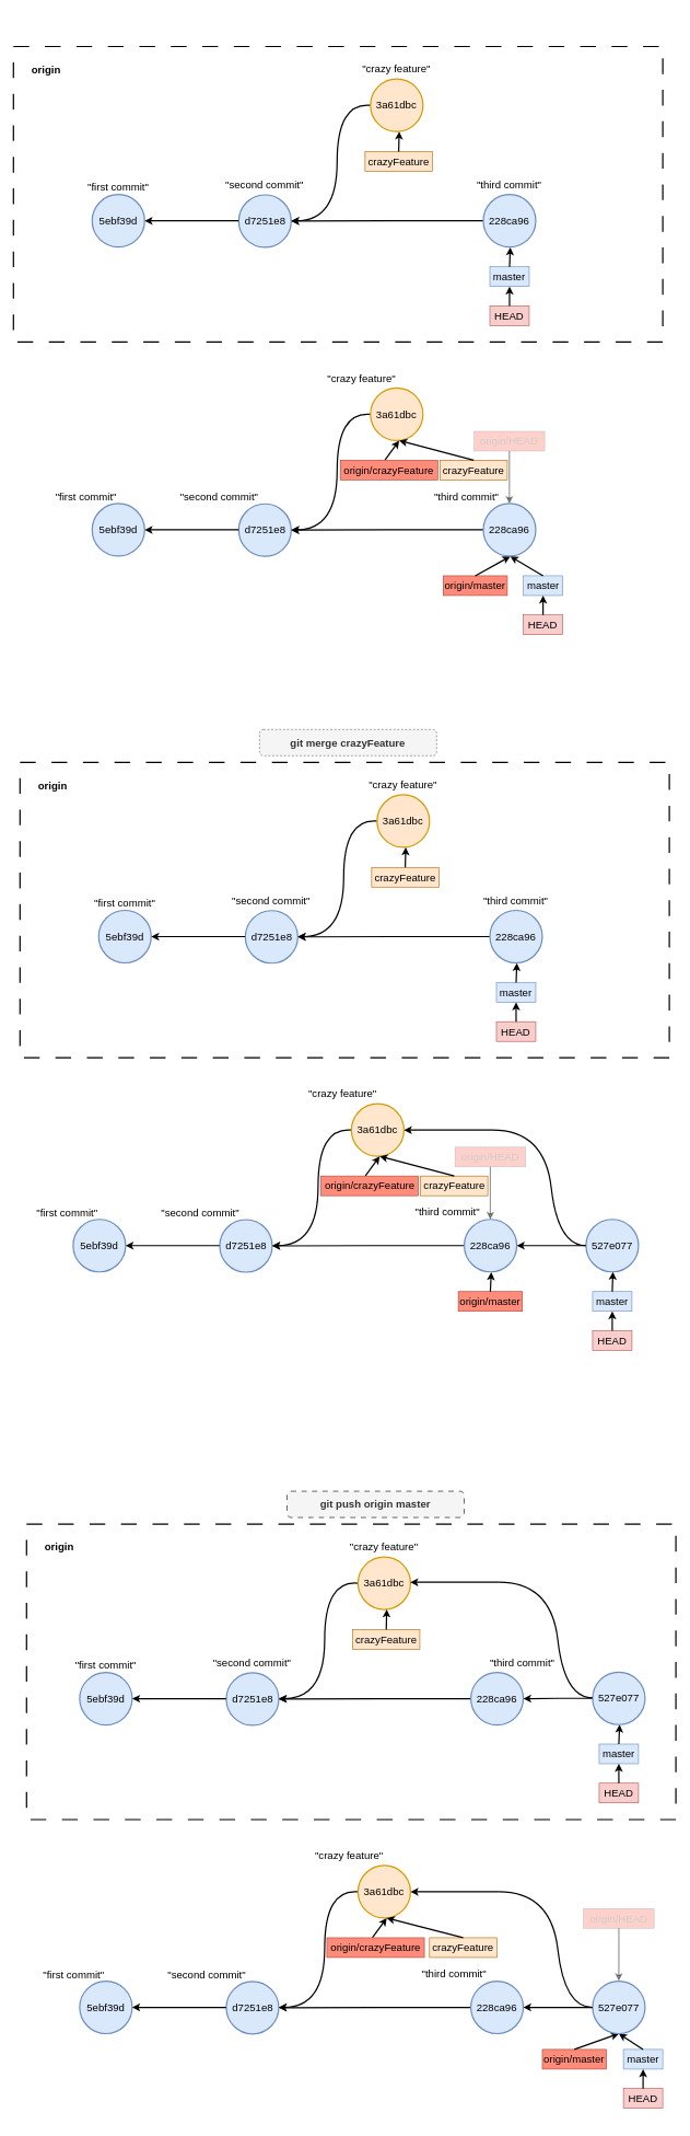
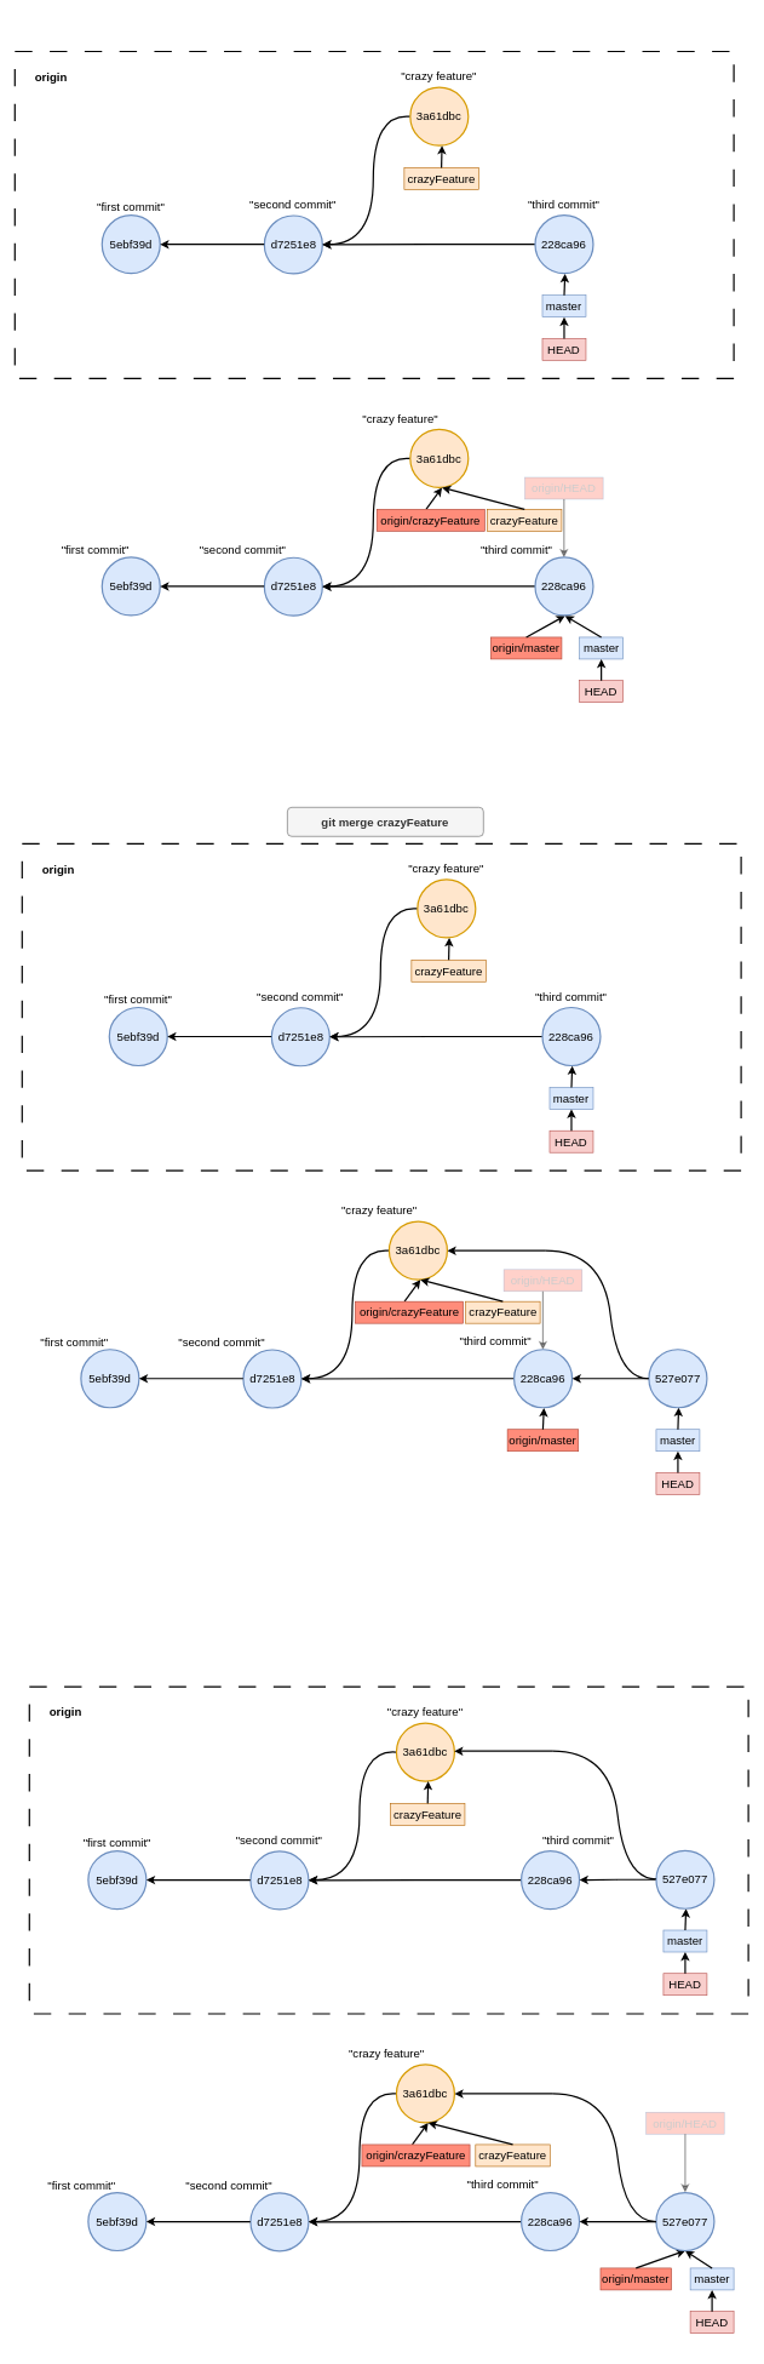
- <mxCell id="147" value="&lt;span style=&quot;font-size: 16px;&quot;&gt;&lt;b&gt;git merge crazyFeature&lt;/b&gt;&lt;/span&gt;" style="rounded=1;whiteSpace=wrap;html=1;fillColor=#f5f5f5;fontColor=#333333;strokeColor=#666666;dashed=1;" vertex="1" parent="1"><mxGeometry x="395.25" y="1110" width="270" height="40" as="geometry" /></mxCell>
+ <mxCell id="147" value="&lt;span style=&quot;font-size: 16px;&quot;&gt;&lt;b&gt;git merge crazyFeature&lt;/b&gt;&lt;/span&gt;" style="rounded=1;whiteSpace=wrap;html=1;fillColor=#f5f5f5;fontColor=#333333;strokeColor=#666666;" vertex="1" parent="1"><mxGeometry x="395.25" y="1110" width="270" height="40" as="geometry" /></mxCell>
- <mxCell id="146" value="&lt;span style=&quot;font-size: 16px;&quot;&gt;&lt;b&gt;git push origin master&lt;/b&gt;&lt;/span&gt;" style="rounded=1;whiteSpace=wrap;html=1;fillColor=#f5f5f5;fontColor=#333333;strokeColor=default;dashed=1;dashPattern=8 8;" vertex="1" parent="1"><mxGeometry x="437.19" y="2270" width="270" height="40" as="geometry" /></mxCell>
